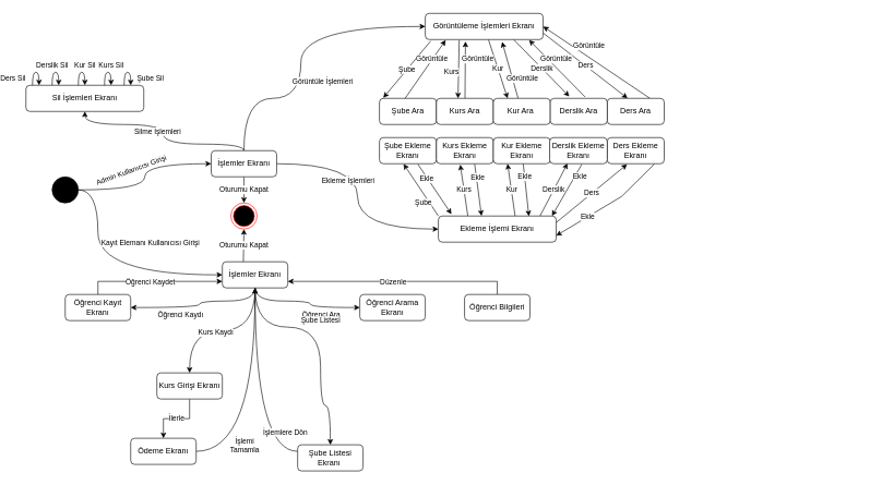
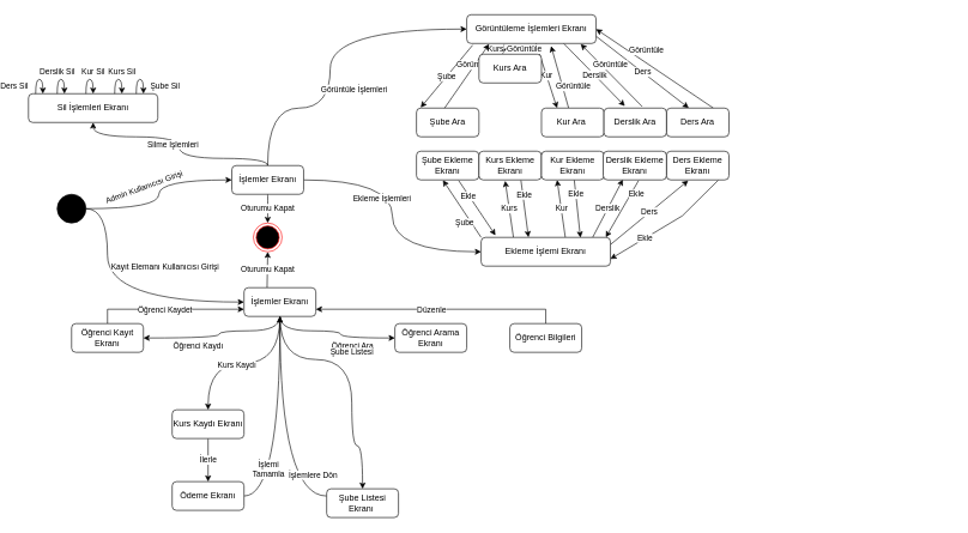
- <mxCell id="69" value="Kurs Ara" style="shape=rect;rounded=1;html=1;whiteSpace=wrap;align=center;fontColor=#000000;fillColor=#ffffff;strokeColor=#000000;" parent="1" vertex="1"><mxGeometry x="647" y="150" width="87" height="40" as="geometry" /></mxCell>
+ <mxCell id="69" value="Kurs Ara" style="shape=rect;rounded=1;html=1;whiteSpace=wrap;align=center;fontColor=#000000;fillColor=#ffffff;strokeColor=#000000;" parent="1" vertex="1"><mxGeometry x="647" y="75" width="87" height="40" as="geometry" /></mxCell>
- <mxCell id="51" value="Kurs Girişi Ekranı" style="shape=rect;rounded=1;html=1;whiteSpace=wrap;align=center;fontColor=#000000;fillColor=#ffffff;strokeColor=#000000;" parent="1" vertex="1"><mxGeometry x="220" y="570" width="100" height="40" as="geometry" /></mxCell>
+ <mxCell id="51" value="Kurs Kaydı Ekranı" style="shape=rect;rounded=1;html=1;whiteSpace=wrap;align=center;fontColor=#000000;fillColor=#ffffff;strokeColor=#000000;" parent="1" vertex="1"><mxGeometry x="220" y="570" width="100" height="40" as="geometry" /></mxCell>
- <mxCell id="57" value="Ödeme Ekranı" style="shape=rect;rounded=1;html=1;whiteSpace=wrap;align=center;fontColor=#000000;fillColor=#ffffff;strokeColor=#000000;" parent="1" vertex="1"><mxGeometry x="180" y="670" width="100" height="40" as="geometry" /></mxCell>
+ <mxCell id="57" value="Ödeme Ekranı" style="shape=rect;rounded=1;html=1;whiteSpace=wrap;align=center;fontColor=#000000;fillColor=#ffffff;strokeColor=#000000;" parent="1" vertex="1"><mxGeometry x="220" y="670" width="100" height="40" as="geometry" /></mxCell>
